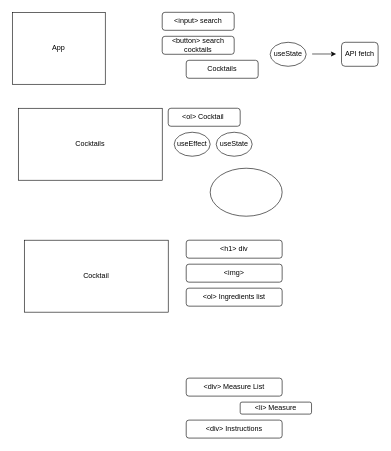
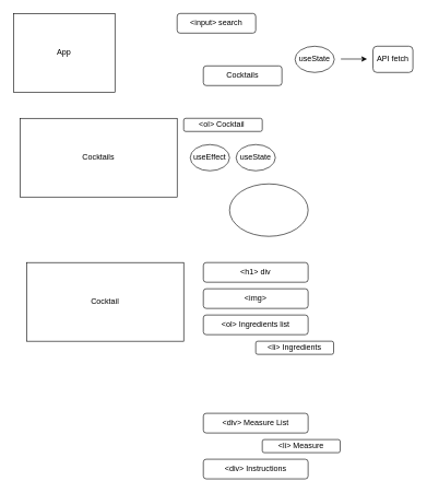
- <mxCell id="18" value="&amp;lt;button&amp;gt; search cocktails" style="rounded=1;whiteSpace=wrap;html=1;" vertex="1" parent="1"><mxGeometry x="270" y="60" width="120" height="30" as="geometry" /></mxCell>
- <mxCell id="3" value="&amp;lt;ol&amp;gt; Cocktail&amp;nbsp;" style="rounded=1;whiteSpace=wrap;html=1;" parent="1" vertex="1"><mxGeometry x="280" y="180" width="120" height="30" as="geometry" /></mxCell>
+ <mxCell id="3" value="&amp;lt;ol&amp;gt; Cocktail&amp;nbsp;" style="rounded=1;whiteSpace=wrap;html=1;" parent="1" vertex="1"><mxGeometry x="280" y="180" width="120" height="20" as="geometry" /></mxCell>
+ <mxCell id="15" value="&amp;lt;li&amp;gt; Ingredients" style="rounded=1;whiteSpace=wrap;html=1;" vertex="1" parent="1"><mxGeometry x="390" y="520" width="119" height="20" as="geometry" /></mxCell>
